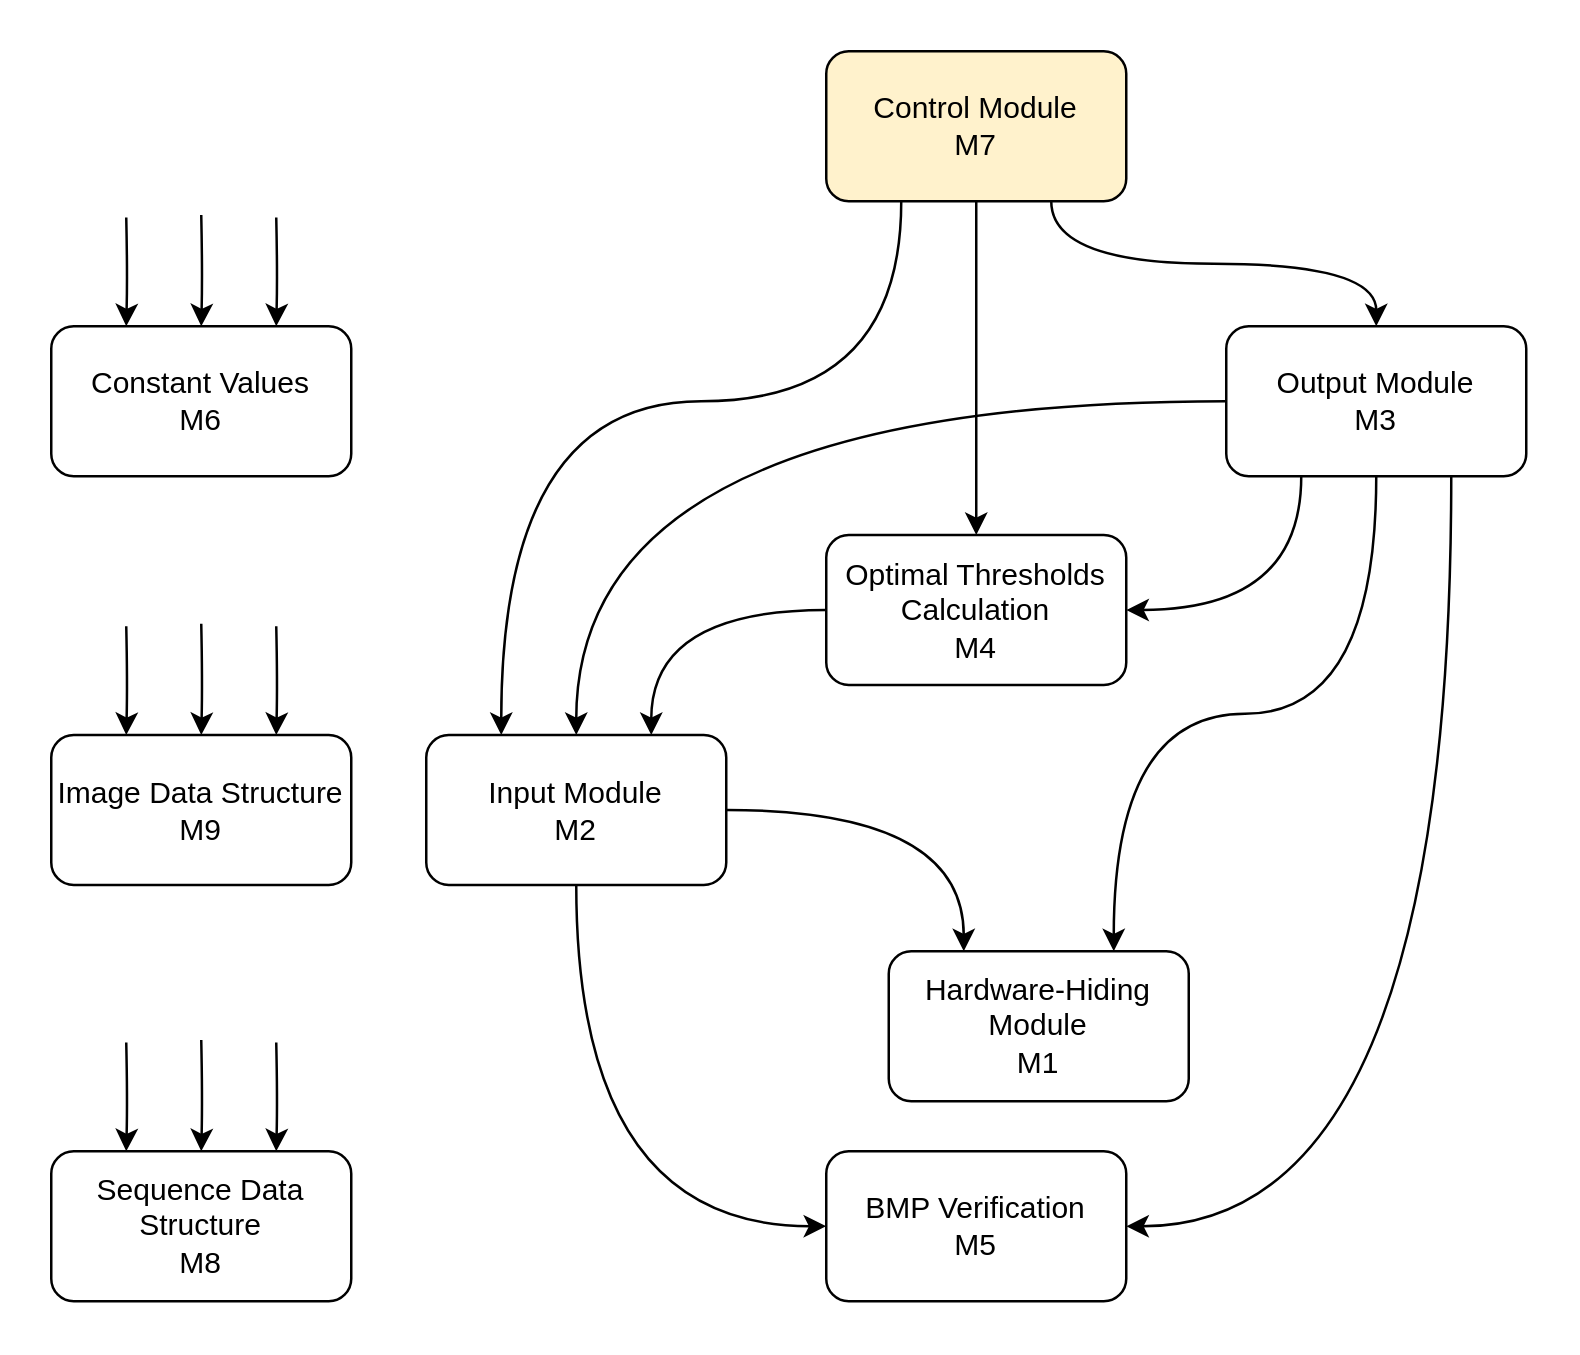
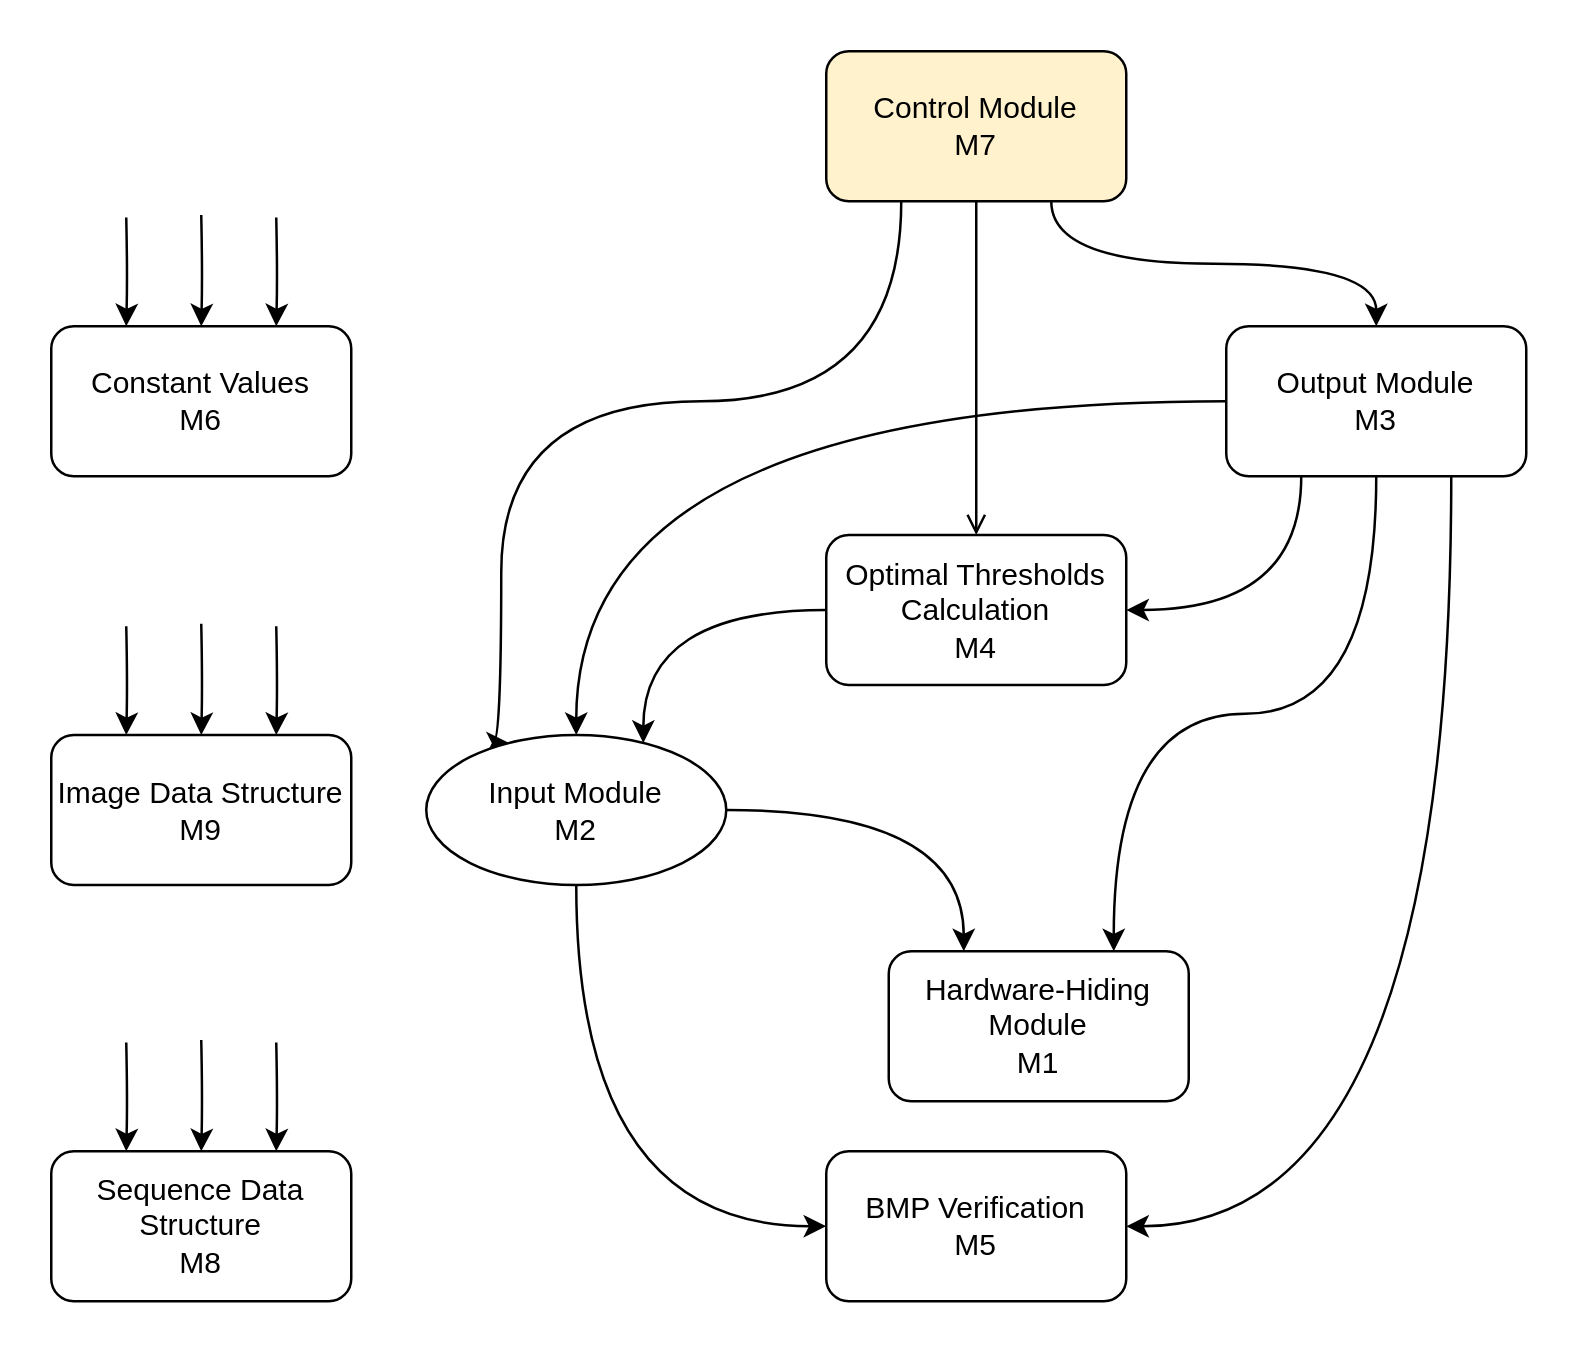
- <mxCell id="3" style="edgeStyle=orthogonalEdgeStyle;curved=1;orthogonalLoop=1;jettySize=auto;html=1;entryX=0.5;entryY=0;entryDx=0;entryDy=0;exitX=0.5;exitY=1;exitDx=0;exitDy=0;" parent="1" source="5" target="15" edge="1"><mxGeometry relative="1" as="geometry" /></mxCell>
+ <mxCell id="3" style="edgeStyle=orthogonalEdgeStyle;curved=1;orthogonalLoop=1;jettySize=auto;html=1;entryX=0.5;entryY=0;entryDx=0;entryDy=0;exitX=0.5;exitY=1;exitDx=0;exitDy=0;endArrow=open;" parent="1" source="5" target="15" edge="1"><mxGeometry relative="1" as="geometry" /></mxCell>
- <mxCell id="8" value="Input Module&lt;br&gt;M2" style="rounded=1;whiteSpace=wrap;html=1;" parent="1" vertex="1"><mxGeometry x="170" y="293.5" width="120" height="60" as="geometry" /></mxCell>
+ <mxCell id="8" value="Input Module&lt;br&gt;M2" style="ellipse;whiteSpace=wrap;html=1;" parent="1" vertex="1"><mxGeometry x="170" y="293.5" width="120" height="60" as="geometry" /></mxCell>
